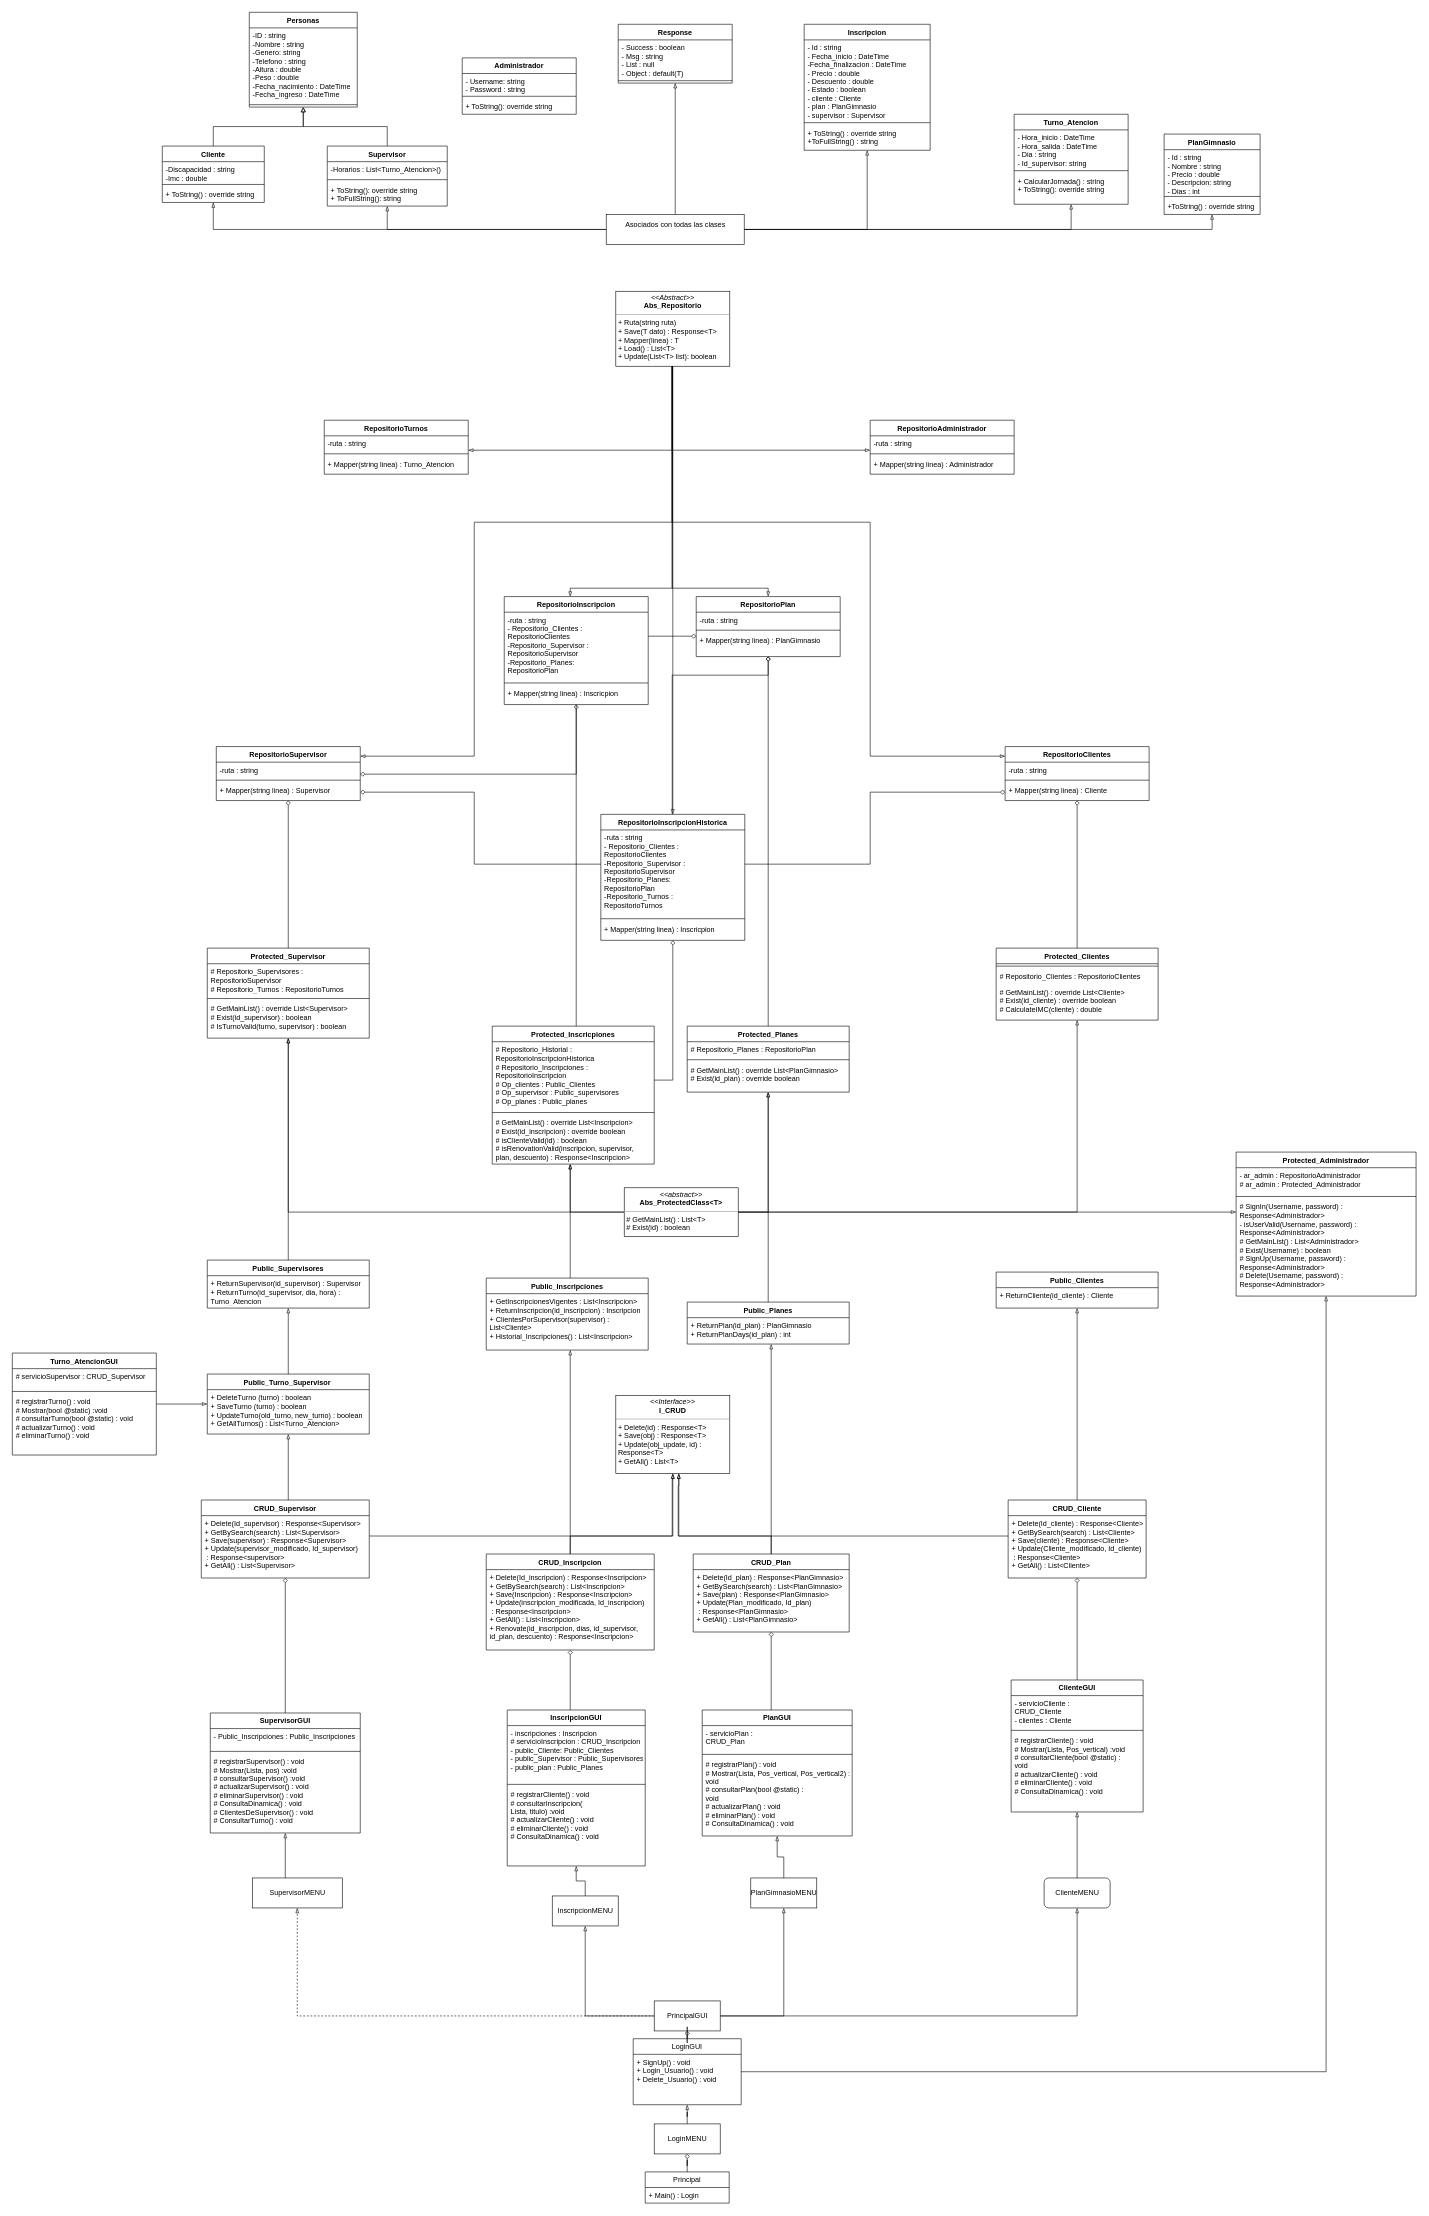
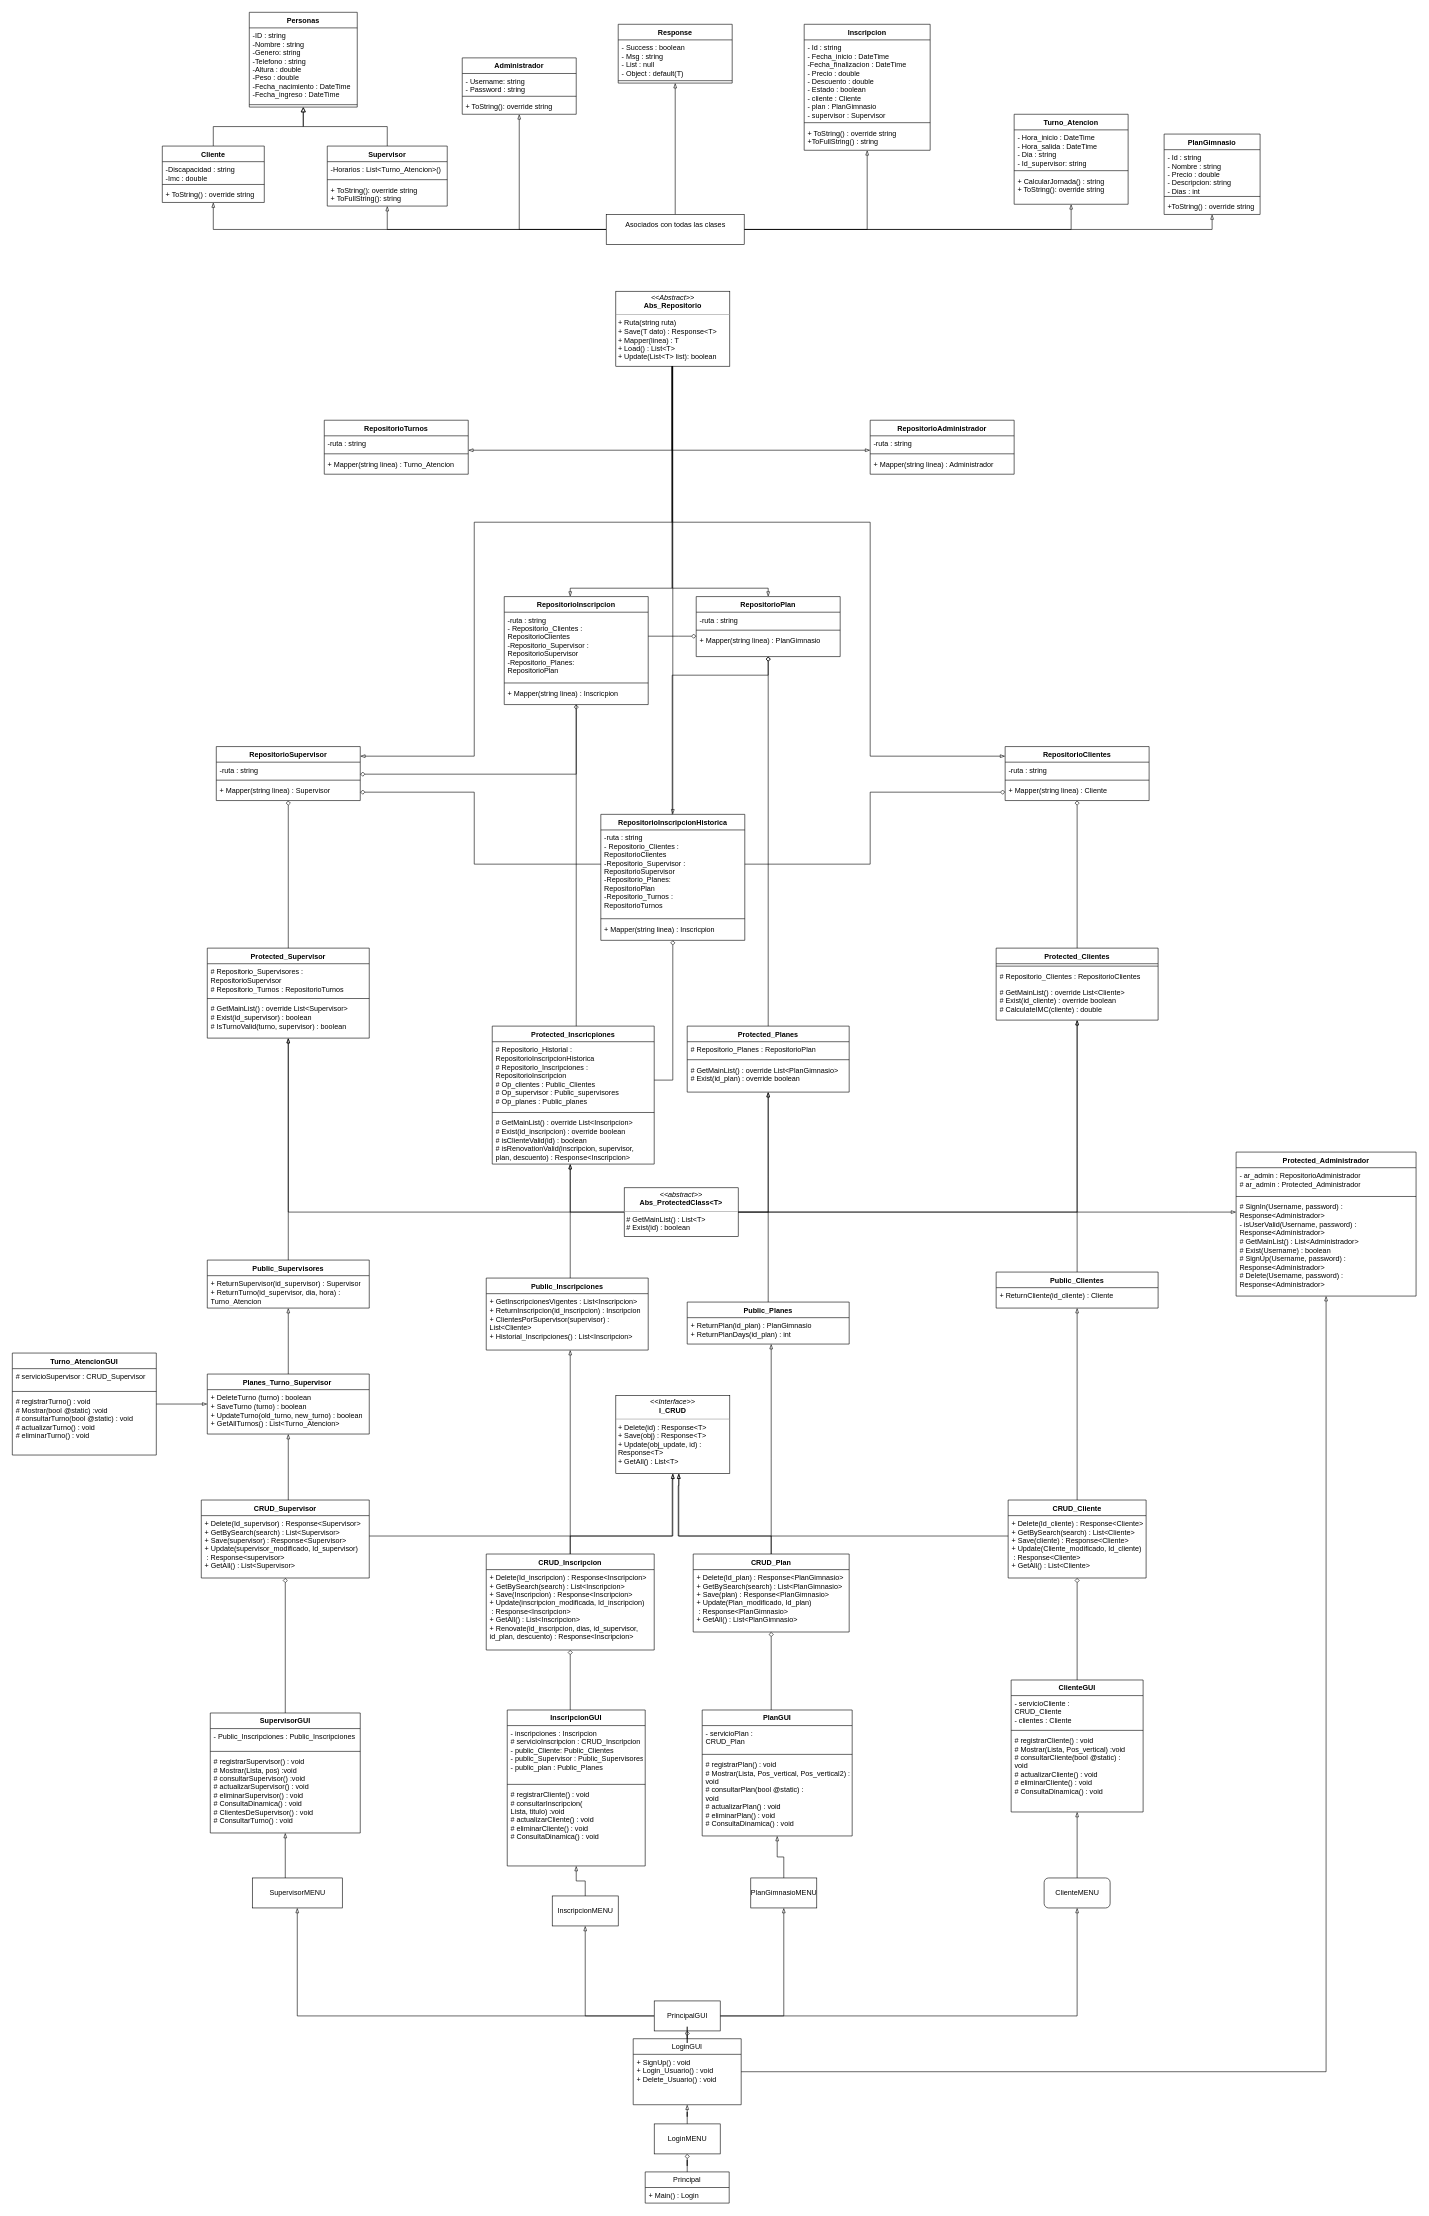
+ <mxCell id="188" style="edgeStyle=orthogonalEdgeStyle;rounded=0;orthogonalLoop=1;jettySize=auto;html=1;endArrow=blockThin;endFill=0;" parent="1" source="193" target="15" edge="1"><mxGeometry relative="1" as="geometry" /></mxCell>
+ <mxCell id="164" style="edgeStyle=orthogonalEdgeStyle;rounded=0;orthogonalLoop=1;jettySize=auto;html=1;endArrow=blockThin;endFill=0;" parent="1" source="108" target="142" edge="1"><mxGeometry relative="1" as="geometry"><mxPoint x="1480" y="2260.5" as="sourcePoint" /><mxPoint x="1530" y="2060.5" as="targetPoint" /><Array as="points"><mxPoint x="1795" y="1910" /><mxPoint x="1795" y="1910" /></Array></mxGeometry></mxCell>
- <mxCell id="116" value="Public_Turno_Supervisor&lt;span style=&quot;white-space: pre;&quot;&gt; &lt;/span&gt;" style="swimlane;fontStyle=1;align=center;verticalAlign=top;childLayout=stackLayout;horizontal=1;startSize=26;horizontalStack=0;resizeParent=1;resizeParentMax=0;resizeLast=0;collapsible=1;marginBottom=0;whiteSpace=wrap;html=1;" parent="1" vertex="1"><mxGeometry x="345" y="2290" width="270" height="100" as="geometry" /></mxCell>
+ <mxCell id="116" value="Planes_Turno_Supervisor&lt;span style=&quot;white-space: pre;&quot;&gt; &lt;/span&gt;" style="swimlane;fontStyle=1;align=center;verticalAlign=top;childLayout=stackLayout;horizontal=1;startSize=26;horizontalStack=0;resizeParent=1;resizeParentMax=0;resizeLast=0;collapsible=1;marginBottom=0;whiteSpace=wrap;html=1;" parent="1" vertex="1"><mxGeometry x="345" y="2290" width="270" height="100" as="geometry" /></mxCell>
- <mxCell id="64" style="edgeStyle=orthogonalEdgeStyle;rounded=0;orthogonalLoop=1;jettySize=auto;html=1;endArrow=blockThin;endFill=0;dashed=1;" parent="1" source="68" target="74" edge="1"><mxGeometry relative="1" as="geometry" /></mxCell>
+ <mxCell id="64" style="edgeStyle=orthogonalEdgeStyle;rounded=0;orthogonalLoop=1;jettySize=auto;html=1;endArrow=blockThin;endFill=0;" parent="1" source="68" target="74" edge="1"><mxGeometry relative="1" as="geometry" /></mxCell>
